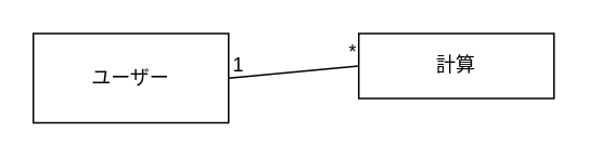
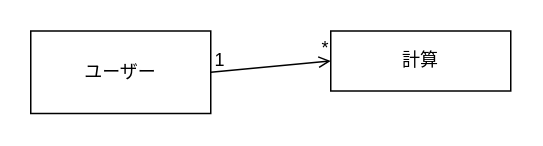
- <mxCell id="4" value="" style="endArrow=none;html=1;rounded=0;entryX=0;entryY=0.5;entryDx=0;entryDy=0;exitX=1;exitY=0.5;exitDx=0;exitDy=0;" edge="1" parent="1" source="2" target="3"><mxGeometry relative="1" as="geometry"><mxPoint x="140" y="40" as="sourcePoint" /><mxPoint x="220" y="40" as="targetPoint" /></mxGeometry></mxCell>
+ <mxCell id="4" value="" style="endArrow=open;html=1;rounded=0;entryX=0;entryY=0.5;entryDx=0;entryDy=0;exitX=1;exitY=0.5;exitDx=0;exitDy=0;" edge="1" parent="1" source="2" target="3"><mxGeometry relative="1" as="geometry"><mxPoint x="140" y="40" as="sourcePoint" /><mxPoint x="220" y="40" as="targetPoint" /></mxGeometry></mxCell>
